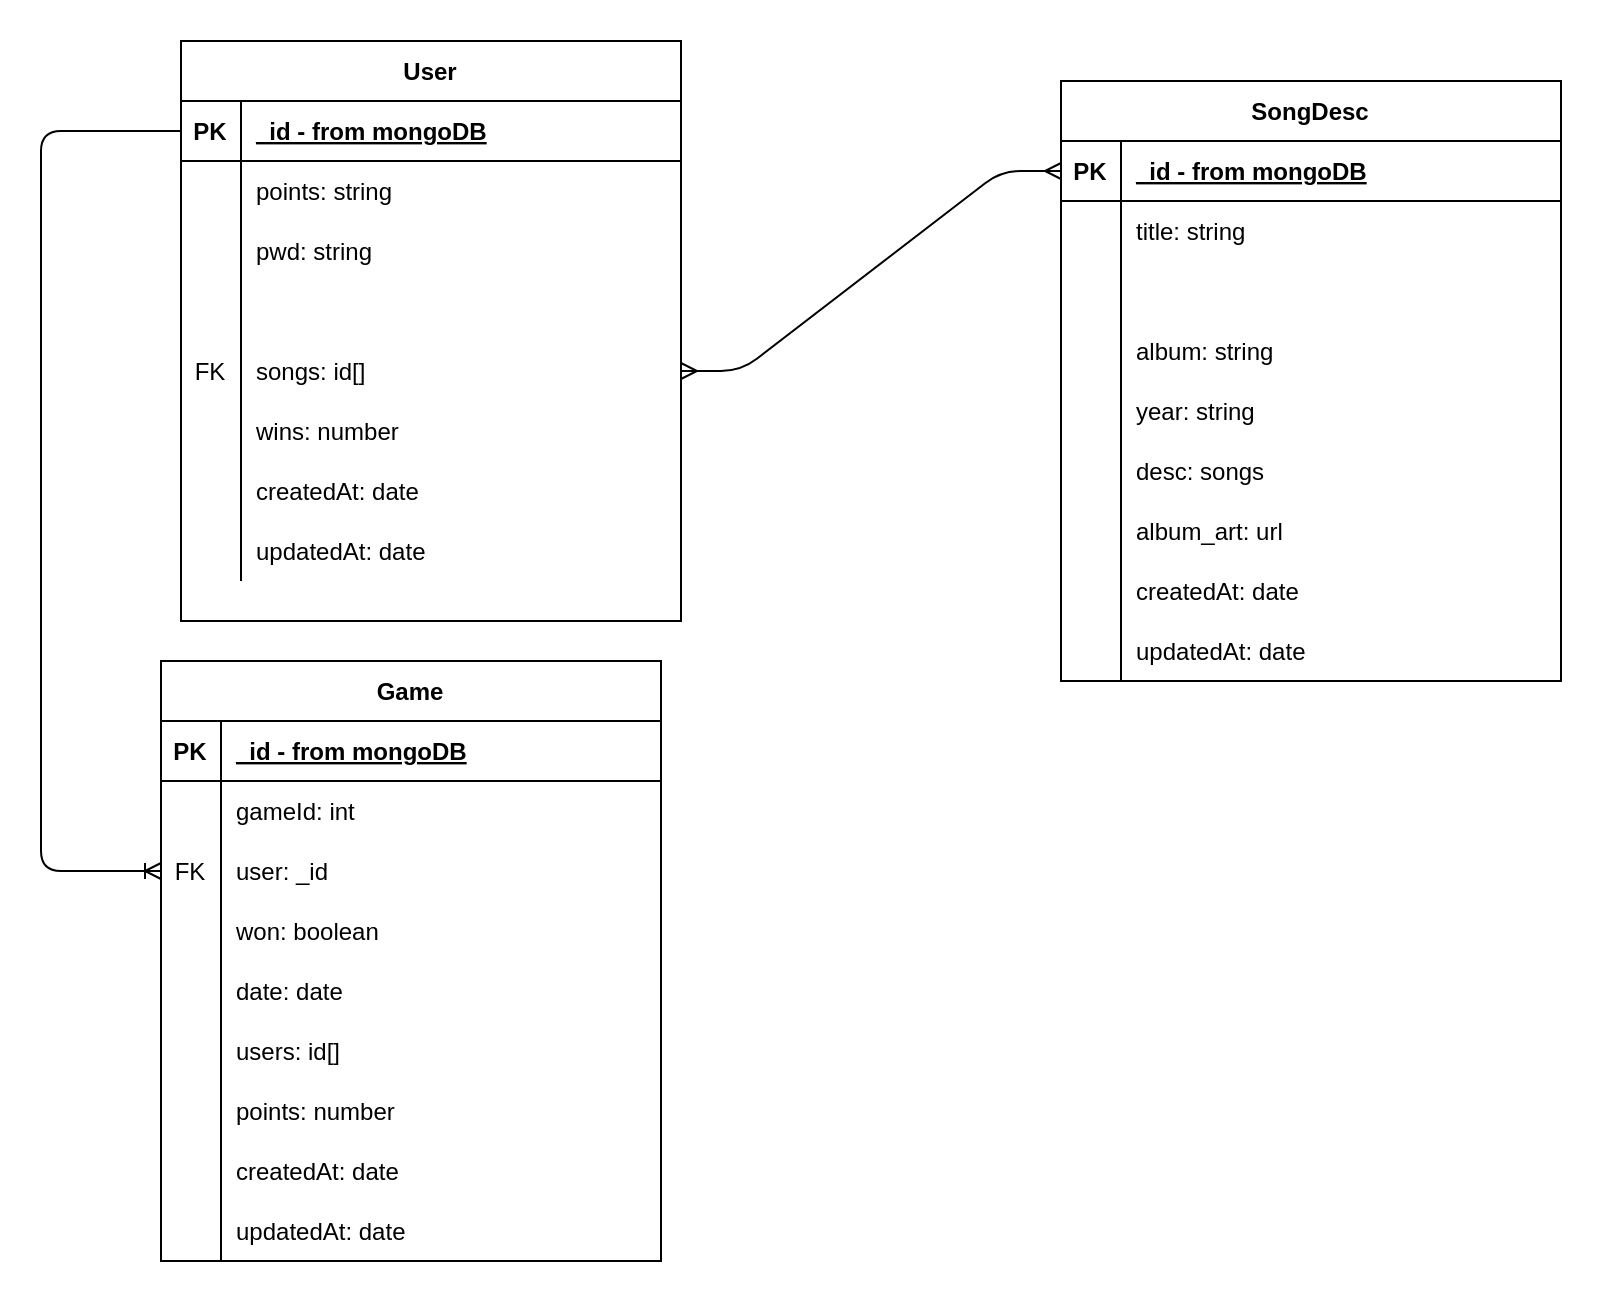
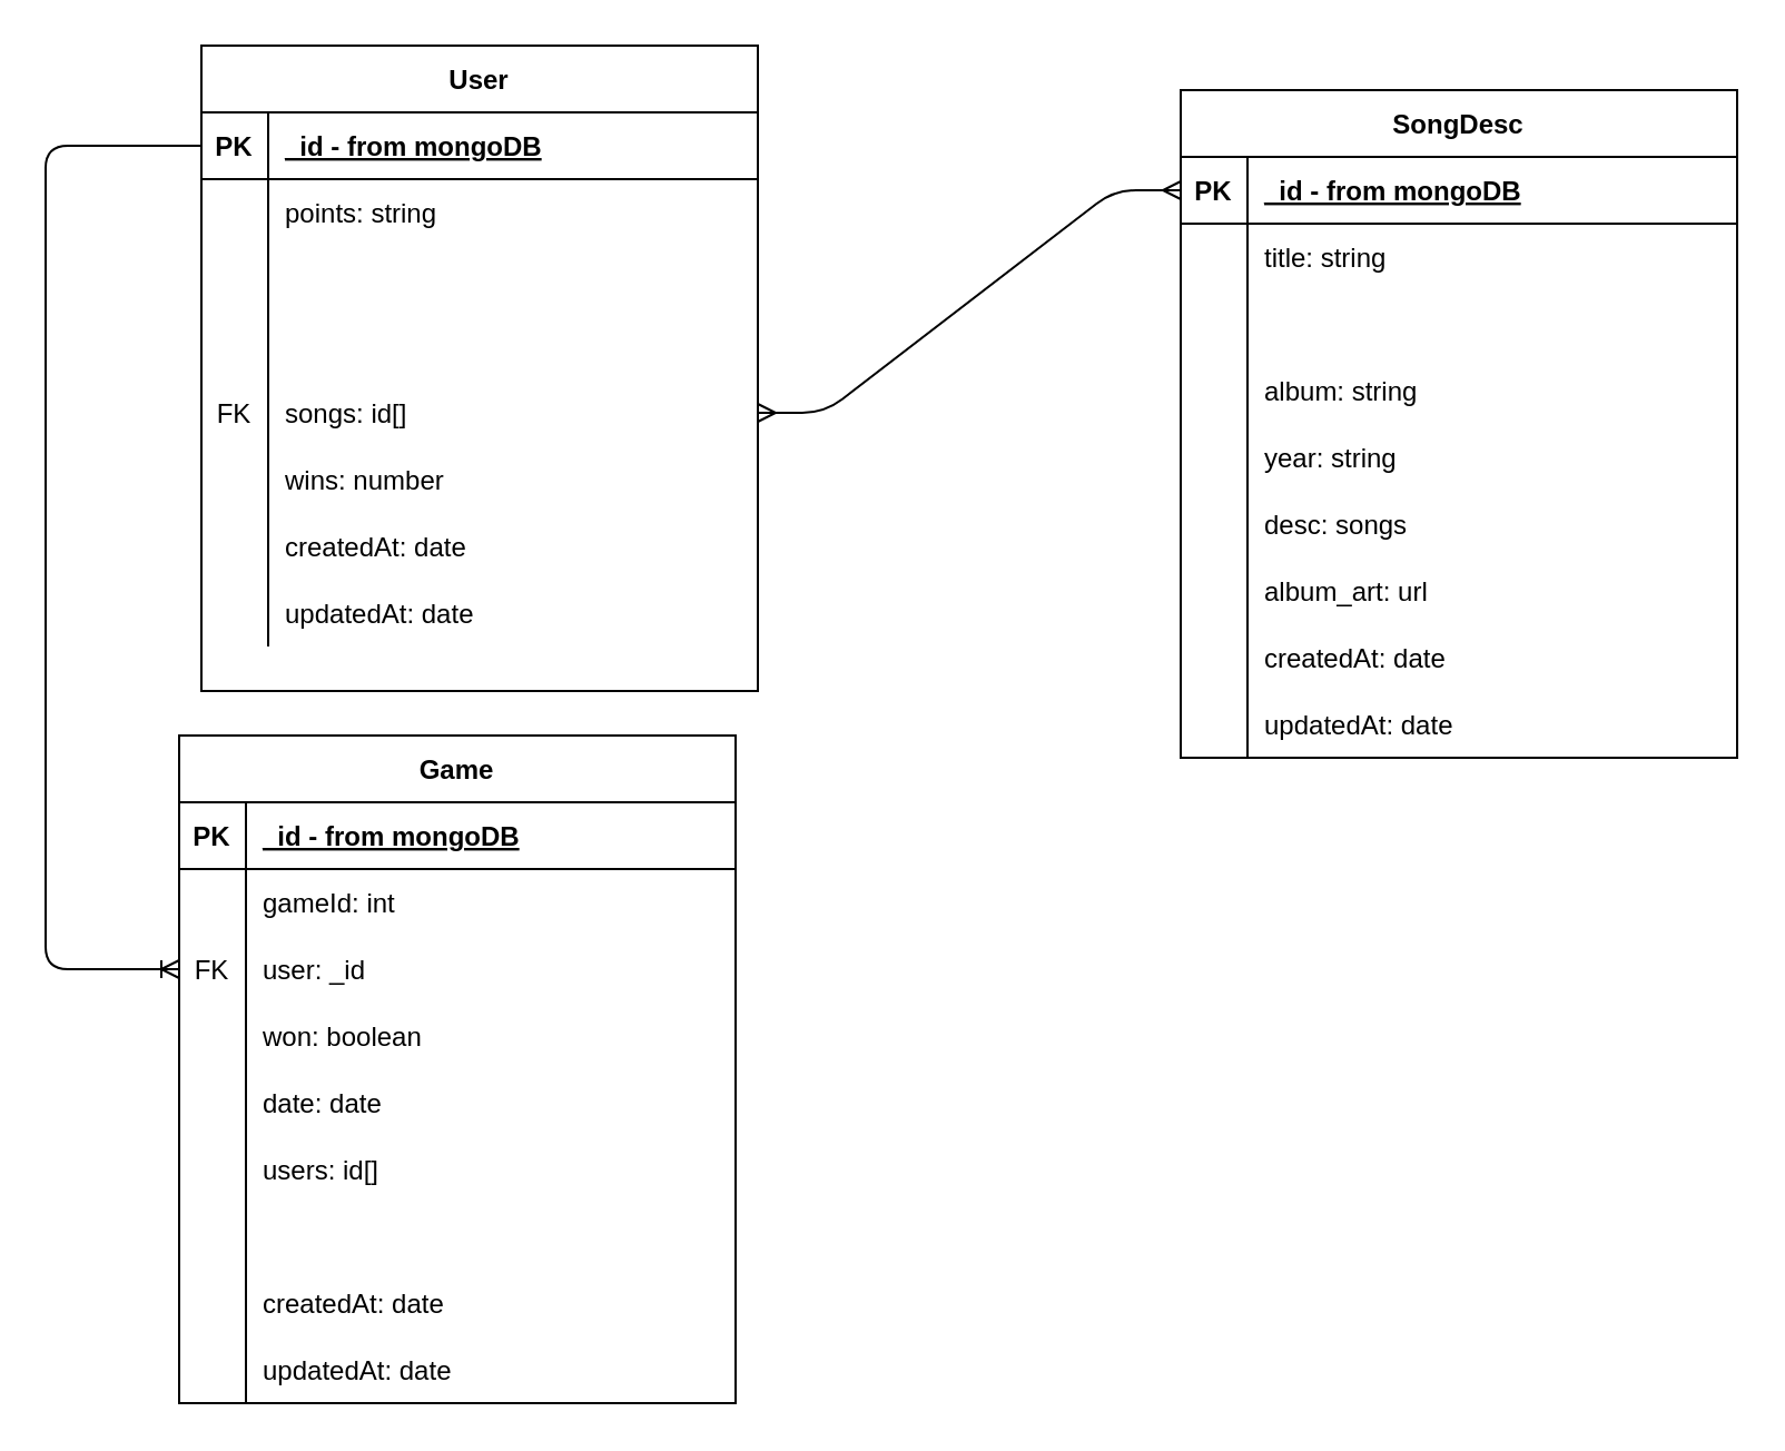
- <mxCell id="38" value="pwd: string" style="shape=partialRectangle;overflow=hidden;connectable=0;fillColor=none;top=0;left=0;bottom=0;right=0;align=left;spacingLeft=6;" vertex="1" parent="36"><mxGeometry x="30" width="220" height="30" as="geometry" /></mxCell>
- <mxCell id="75" value="points: number" style="shape=partialRectangle;overflow=hidden;connectable=0;fillColor=none;top=0;left=0;bottom=0;right=0;align=left;spacingLeft=6;" vertex="1" parent="73"><mxGeometry x="30" width="220" height="30" as="geometry" /></mxCell>
